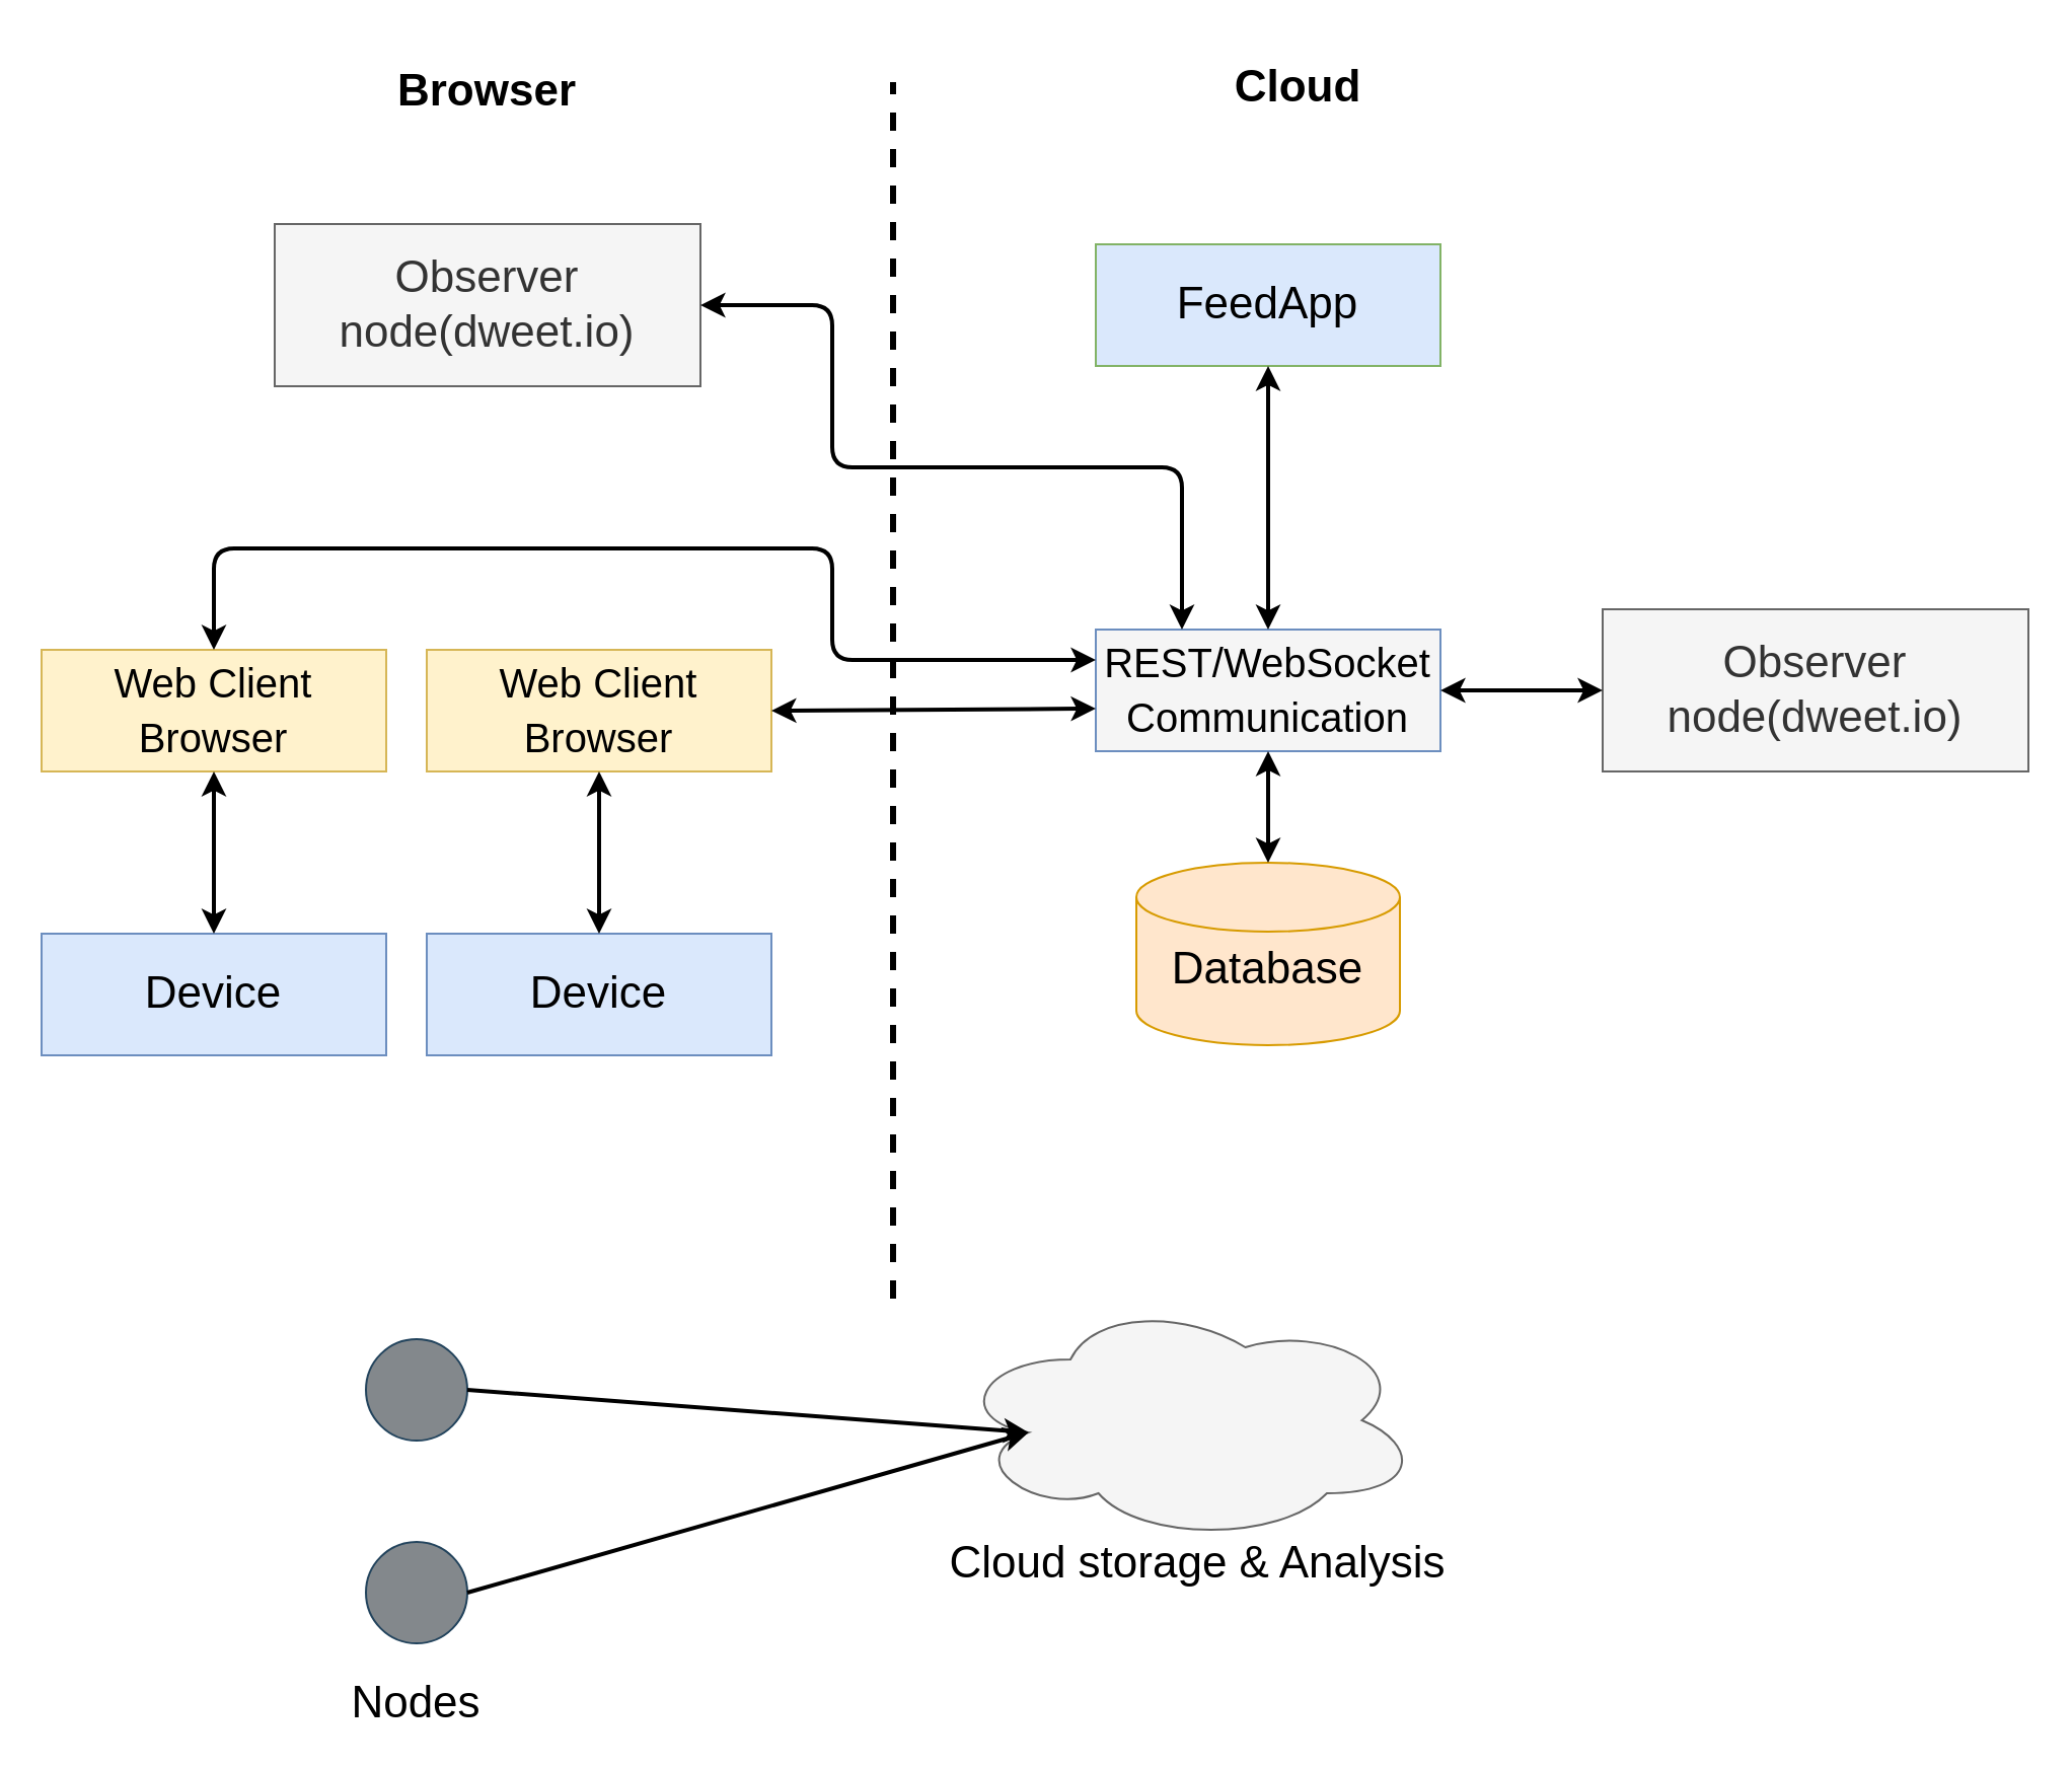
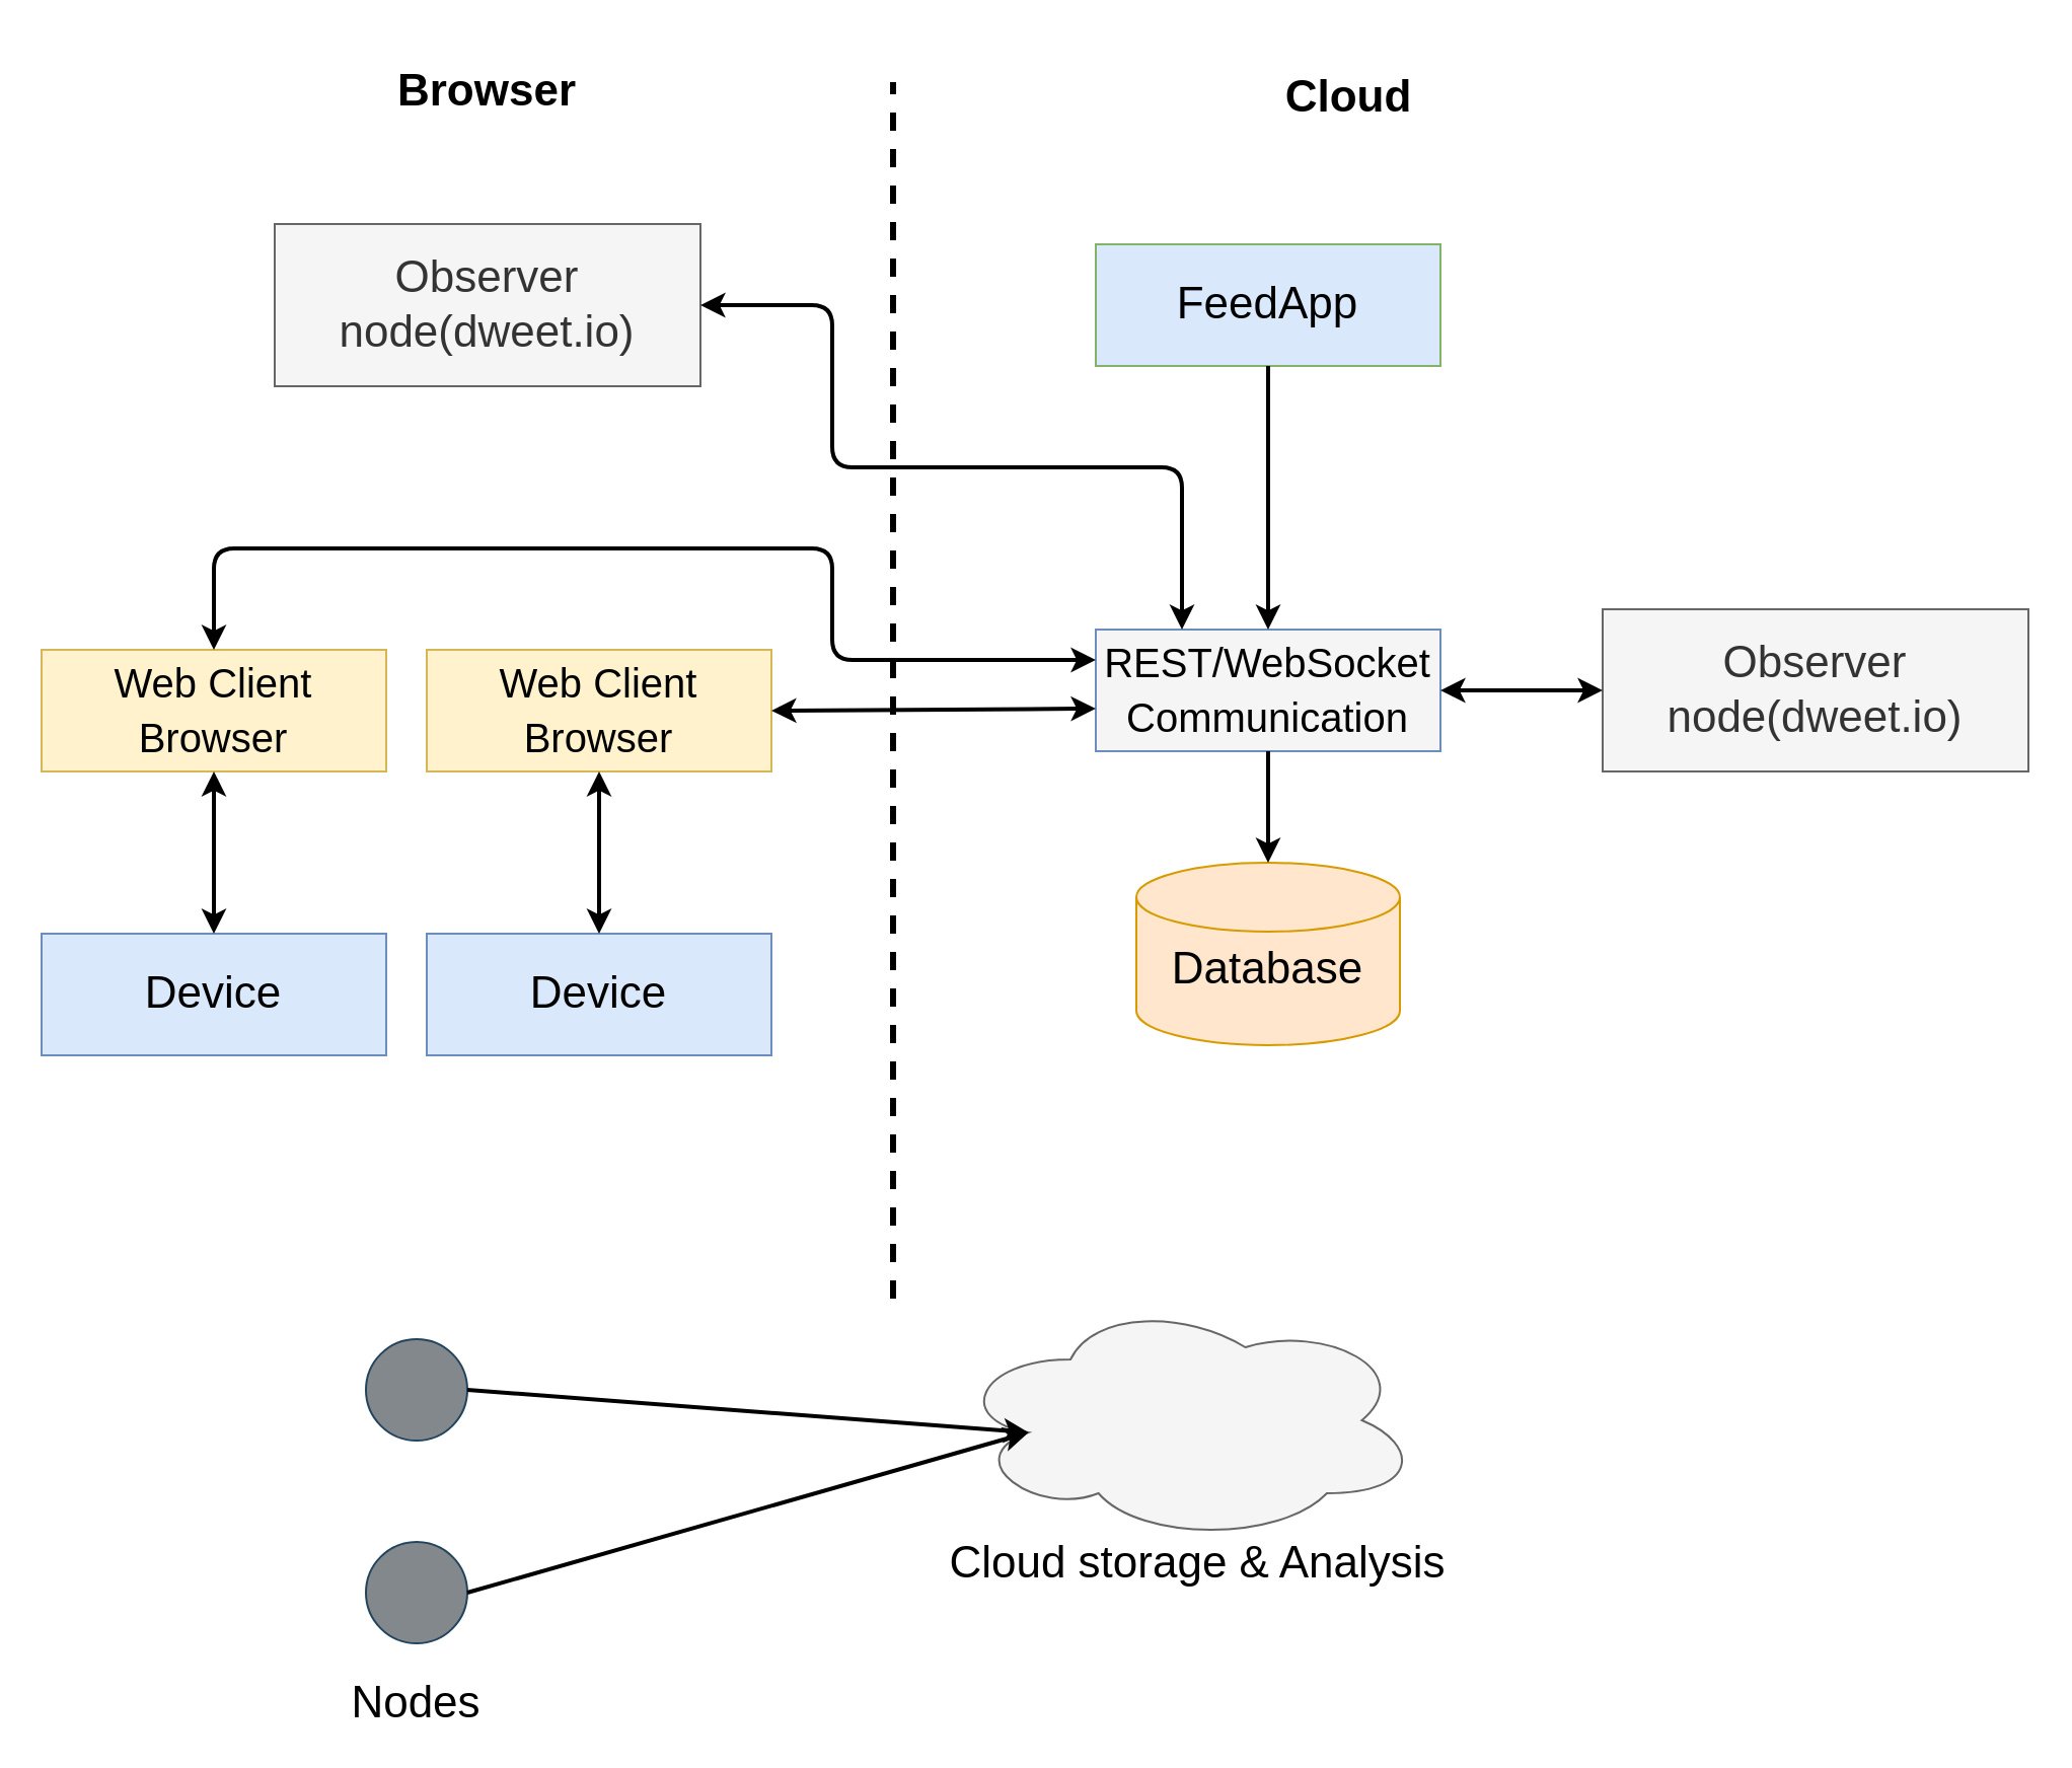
- <mxCell id="4" value="Cloud" style="text;html=1;strokeColor=none;fillColor=none;align=center;verticalAlign=middle;whiteSpace=wrap;rounded=0;fontSize=22;fontStyle=1" vertex="1" parent="1"><mxGeometry x="580" y="20" width="120" height="45" as="geometry" /></mxCell>
+ <mxCell id="4" value="Cloud" style="text;html=1;strokeColor=none;fillColor=none;align=center;verticalAlign=middle;whiteSpace=wrap;rounded=0;fontSize=22;fontStyle=1" vertex="1" parent="1"><mxGeometry x="605" y="25" width="120" height="45" as="geometry" /></mxCell>
- <mxCell id="11" value="" style="endArrow=classic;startArrow=classic;html=1;strokeWidth=2;fontSize=22;entryX=0.5;entryY=1;entryDx=0;entryDy=0;exitX=0.5;exitY=0;exitDx=0;exitDy=0;" edge="1" parent="1" source="8" target="10"><mxGeometry width="50" height="50" relative="1" as="geometry"><mxPoint x="600" y="270" as="sourcePoint" /><mxPoint x="650" y="220" as="targetPoint" /></mxGeometry></mxCell>
+ <mxCell id="11" value="" style="endArrow=none;startArrow=classic;html=1;strokeWidth=2;fontSize=22;entryX=0.5;entryY=1;entryDx=0;entryDy=0;exitX=0.5;exitY=0;exitDx=0;exitDy=0;" edge="1" parent="1" source="8" target="10"><mxGeometry width="50" height="50" relative="1" as="geometry"><mxPoint x="600" y="270" as="sourcePoint" /><mxPoint x="650" y="220" as="targetPoint" /></mxGeometry></mxCell>
- <mxCell id="13" value="" style="endArrow=classic;startArrow=classic;html=1;strokeWidth=2;fontSize=22;entryX=0.5;entryY=1;entryDx=0;entryDy=0;" edge="1" parent="1" source="12" target="8"><mxGeometry width="50" height="50" relative="1" as="geometry"><mxPoint x="625" y="420" as="sourcePoint" /><mxPoint x="650" y="380" as="targetPoint" /></mxGeometry></mxCell>
+ <mxCell id="13" value="" style="endArrow=none;startArrow=classic;html=1;strokeWidth=2;fontSize=22;entryX=0.5;entryY=1;entryDx=0;entryDy=0;" edge="1" parent="1" source="12" target="8"><mxGeometry width="50" height="50" relative="1" as="geometry"><mxPoint x="625" y="420" as="sourcePoint" /><mxPoint x="650" y="380" as="targetPoint" /></mxGeometry></mxCell>
